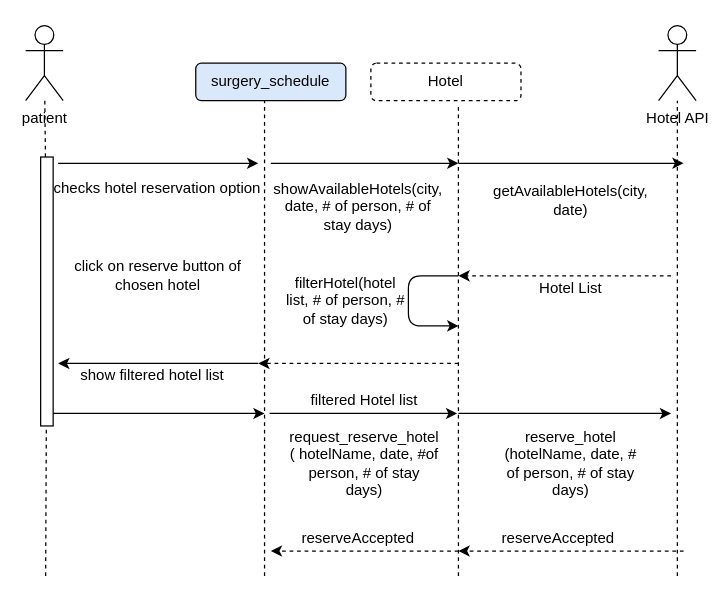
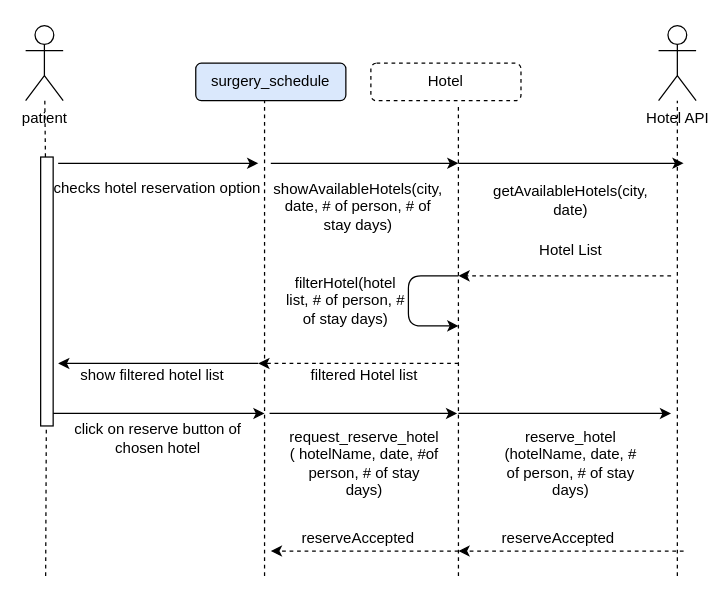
- <mxCell id="24" value="click on reserve button of chosen hotel" style="text;html=1;strokeColor=none;fillColor=none;align=center;verticalAlign=middle;whiteSpace=wrap;rounded=0;" vertex="1" parent="1"><mxGeometry x="56" y="210" width="140" height="20" as="geometry" /></mxCell>
+ <mxCell id="24" value="click on reserve button of chosen hotel" style="text;html=1;strokeColor=none;fillColor=none;align=center;verticalAlign=middle;whiteSpace=wrap;rounded=0;" vertex="1" parent="1"><mxGeometry x="56" y="340" width="140" height="20" as="geometry" /></mxCell>
- <mxCell id="16" value="Hotel List" style="text;html=1;strokeColor=none;fillColor=none;align=center;verticalAlign=middle;whiteSpace=wrap;rounded=0;" vertex="1" parent="1"><mxGeometry x="421" y="220" width="70" height="20" as="geometry" /></mxCell>
+ <mxCell id="16" value="Hotel List" style="text;html=1;strokeColor=none;fillColor=none;align=center;verticalAlign=middle;whiteSpace=wrap;rounded=0;" vertex="1" parent="1"><mxGeometry x="421" y="190" width="70" height="20" as="geometry" /></mxCell>
- <mxCell id="20" value="filtered Hotel list" style="text;html=1;strokeColor=none;fillColor=none;align=center;verticalAlign=middle;whiteSpace=wrap;rounded=0;" vertex="1" parent="1"><mxGeometry x="236" y="310" width="110" height="20" as="geometry" /></mxCell>
+ <mxCell id="20" value="filtered Hotel list" style="text;html=1;strokeColor=none;fillColor=none;align=center;verticalAlign=middle;whiteSpace=wrap;rounded=0;" vertex="1" parent="1"><mxGeometry x="236" y="290" width="110" height="20" as="geometry" /></mxCell>
